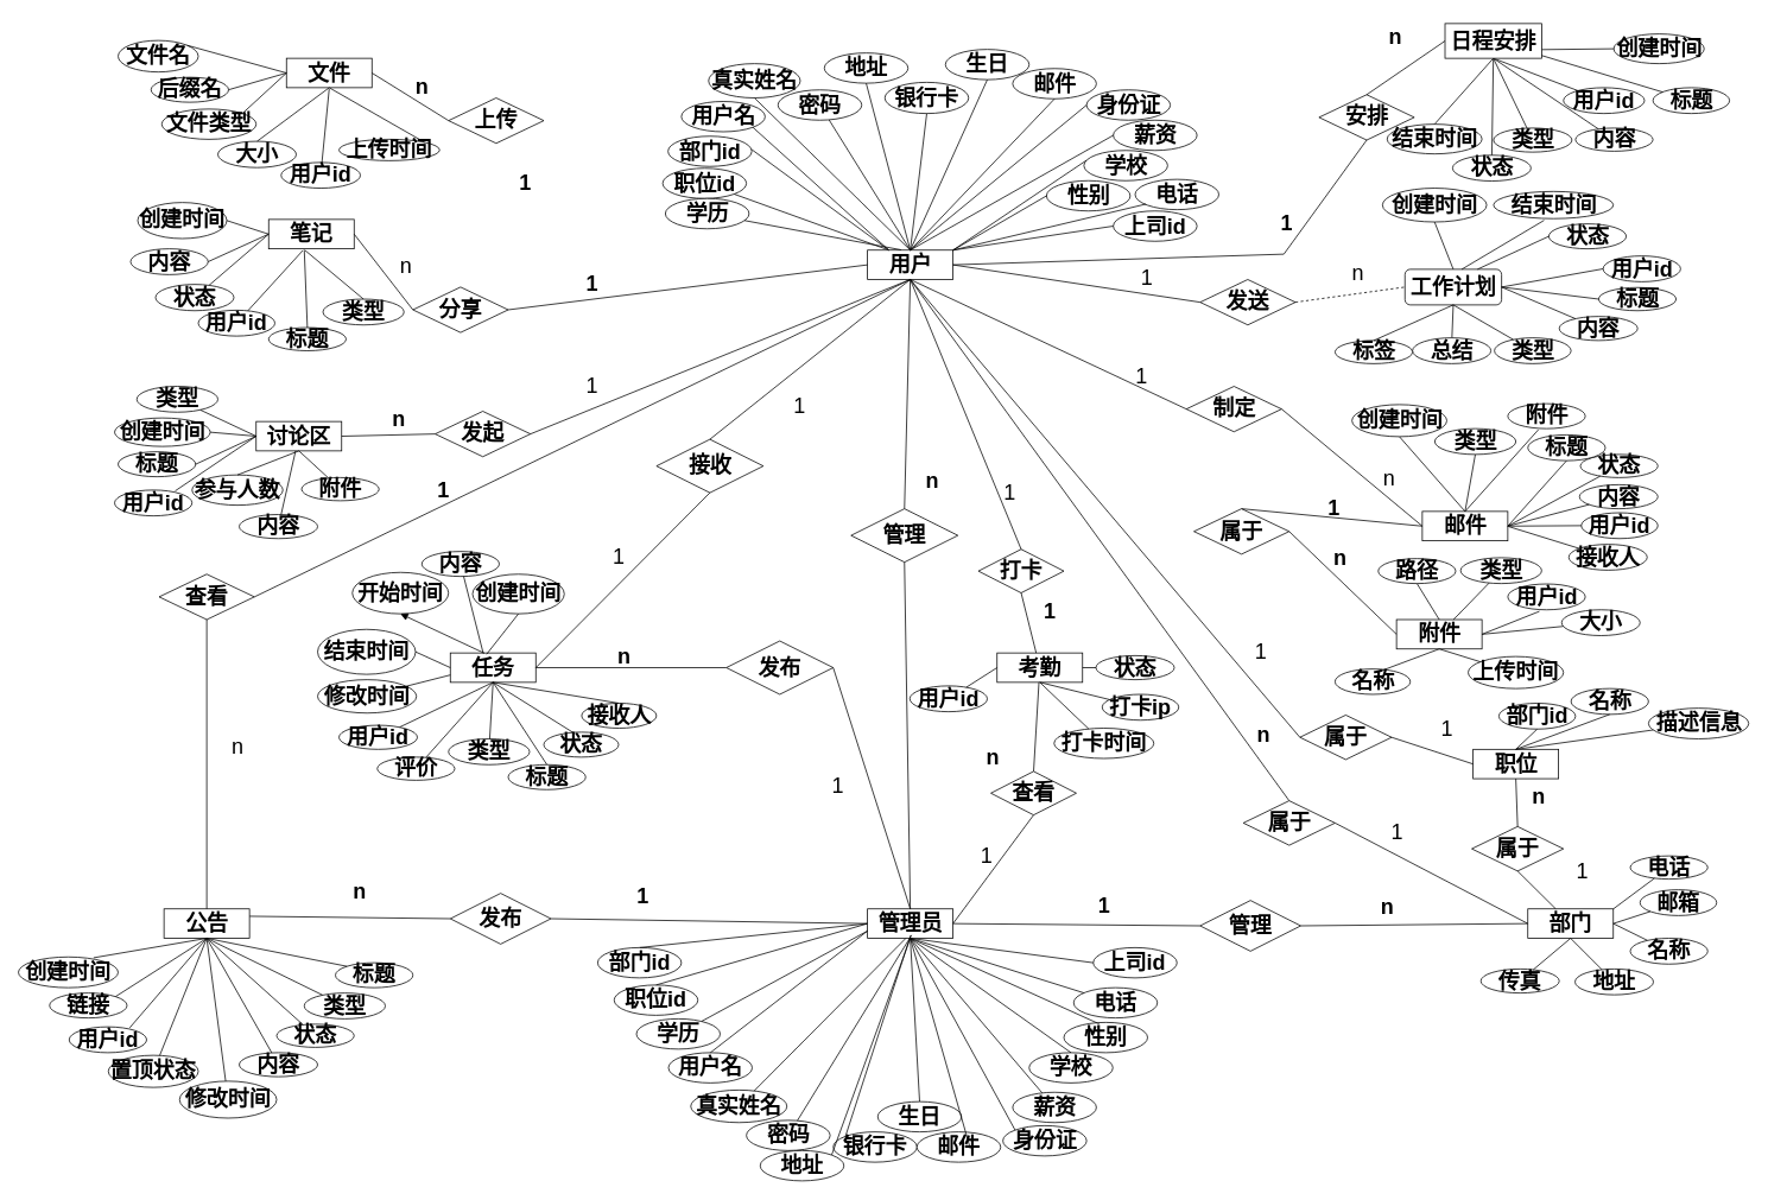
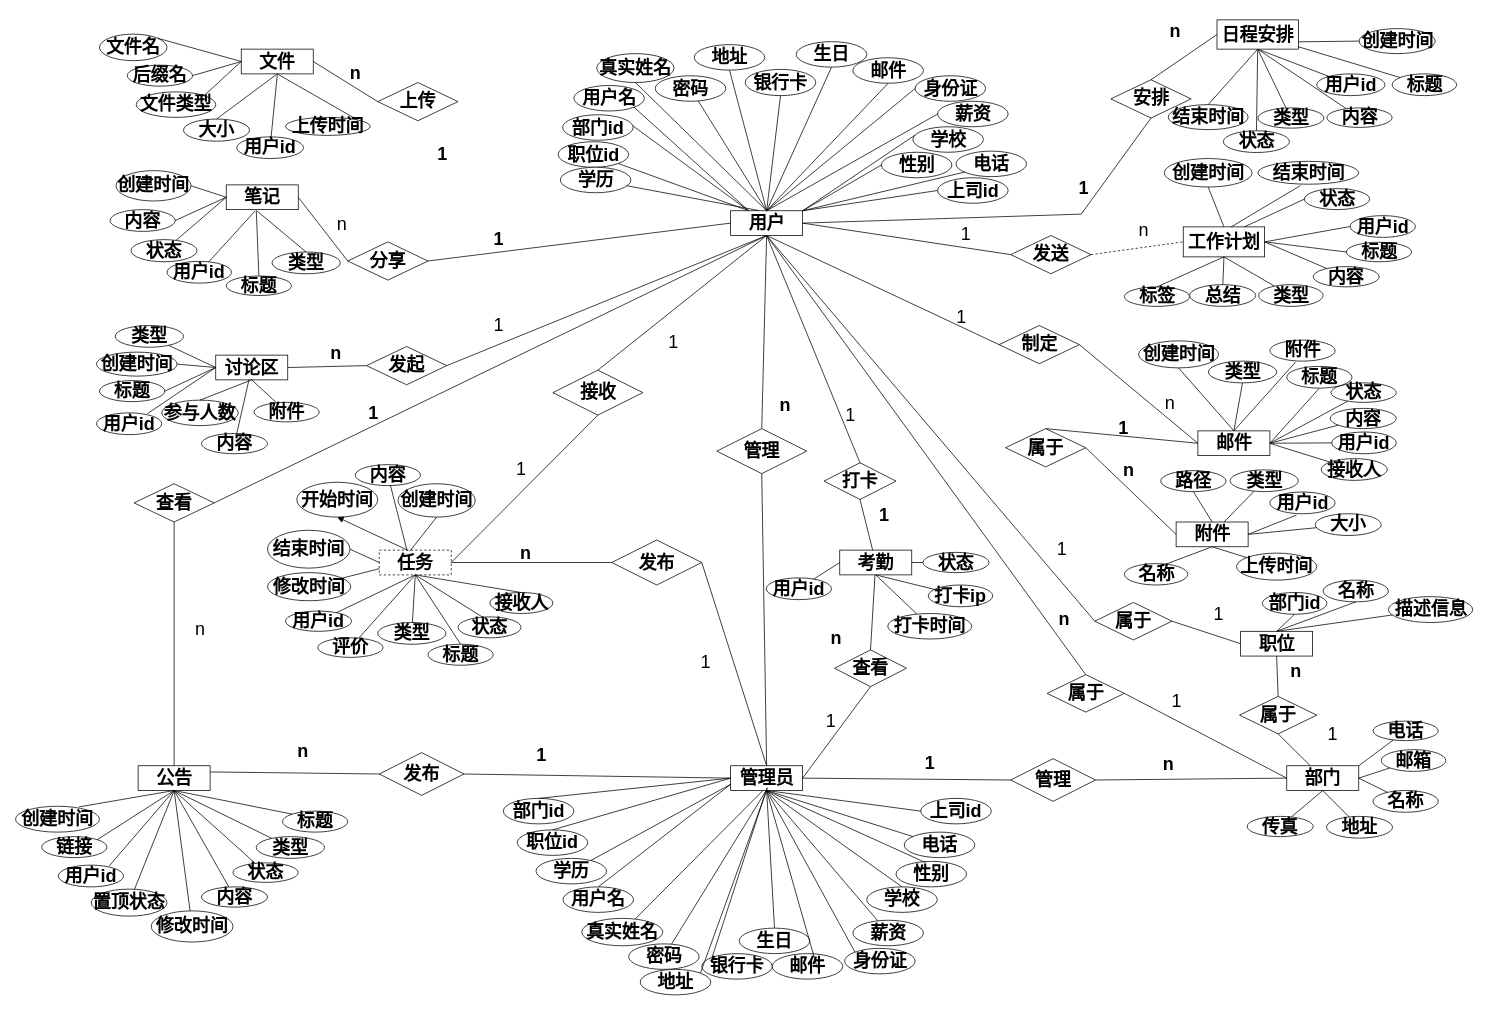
- <mxCell id="248" value="&lt;font style=&quot;font-size: 24px&quot;&gt;&lt;b&gt;工作计划&lt;/b&gt;&lt;/font&gt;" style="whiteSpace=wrap;html=1;align=center;rounded=1;" vertex="1" parent="1"><mxGeometry x="1577" y="302" width="108.5" height="40" as="geometry" /></mxCell>
+ <mxCell id="248" value="&lt;font style=&quot;font-size: 24px&quot;&gt;&lt;b&gt;工作计划&lt;/b&gt;&lt;/font&gt;" style="whiteSpace=wrap;html=1;align=center;" vertex="1" parent="1"><mxGeometry x="1577" y="302" width="108.5" height="40" as="geometry" /></mxCell>
- <mxCell id="95" value="&lt;font style=&quot;font-size: 24px;&quot;&gt;&lt;span style=&quot;font-size: 24px;&quot;&gt;任务&lt;/span&gt;&lt;/font&gt;" style="whiteSpace=wrap;html=1;align=center;fontStyle=1;fontSize=24;" vertex="1" parent="1"><mxGeometry x="505" y="733" width="96" height="33" as="geometry" /></mxCell>
+ <mxCell id="95" value="&lt;font style=&quot;font-size: 24px;&quot;&gt;&lt;span style=&quot;font-size: 24px;&quot;&gt;任务&lt;/span&gt;&lt;/font&gt;" style="whiteSpace=wrap;html=1;align=center;fontStyle=1;fontSize=24;dashed=1;" vertex="1" parent="1"><mxGeometry x="505" y="733" width="96" height="33" as="geometry" /></mxCell>
